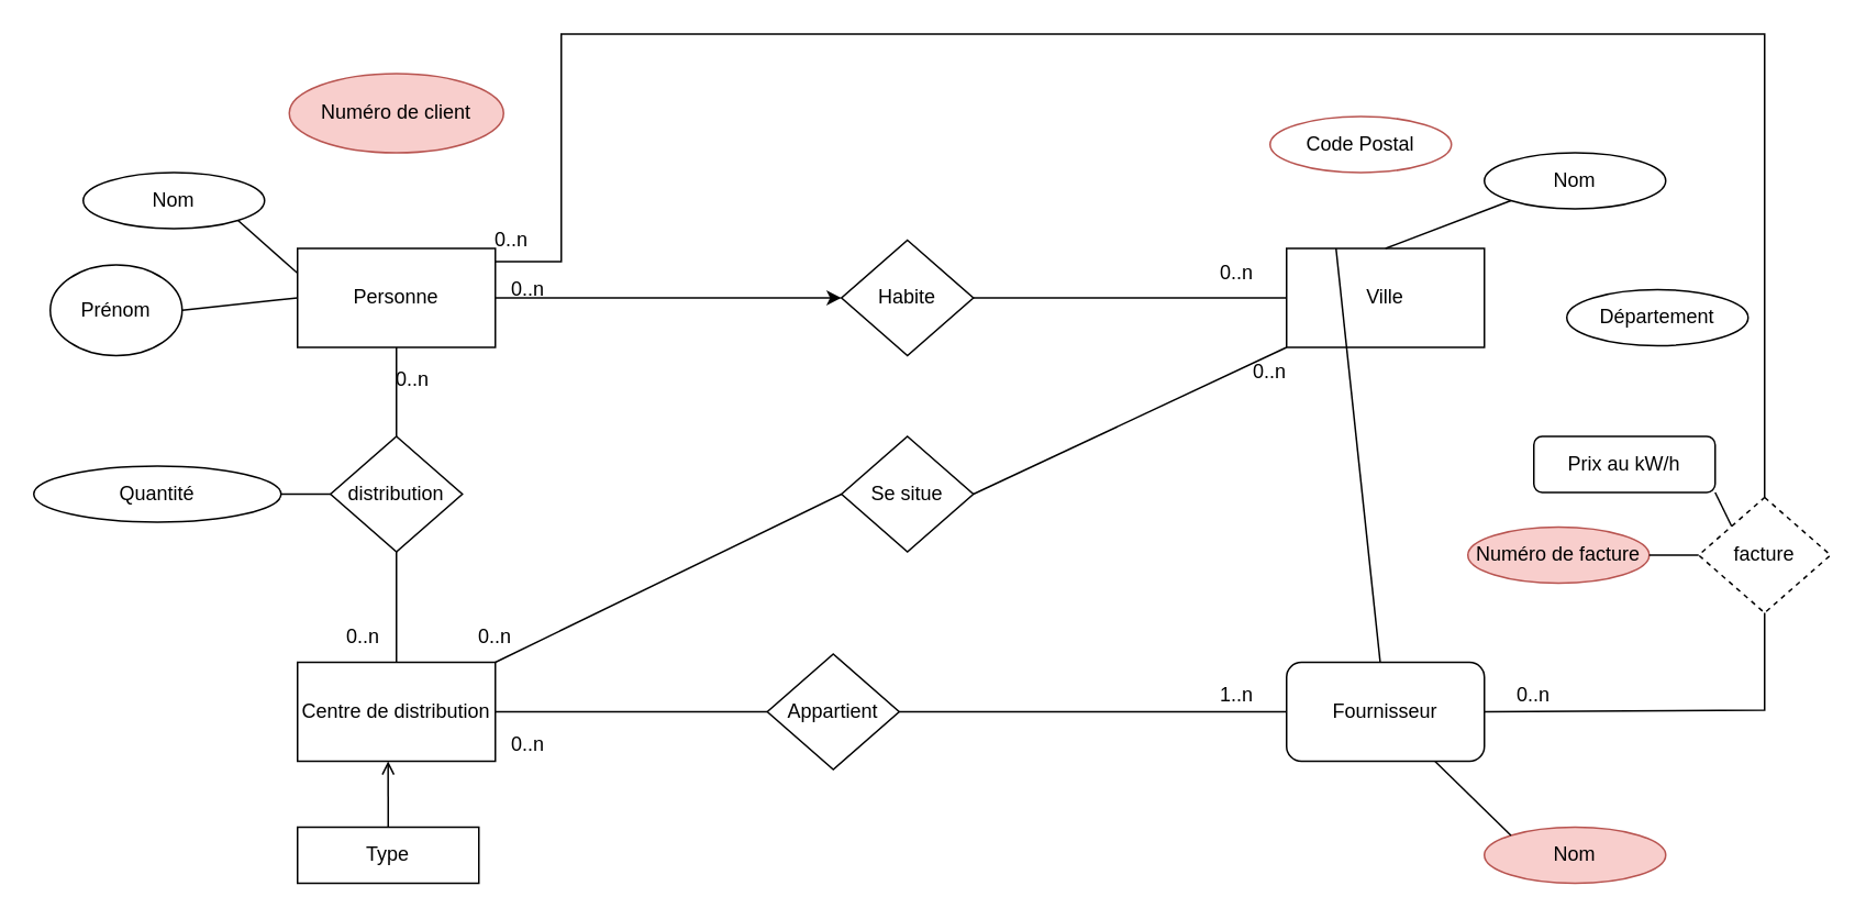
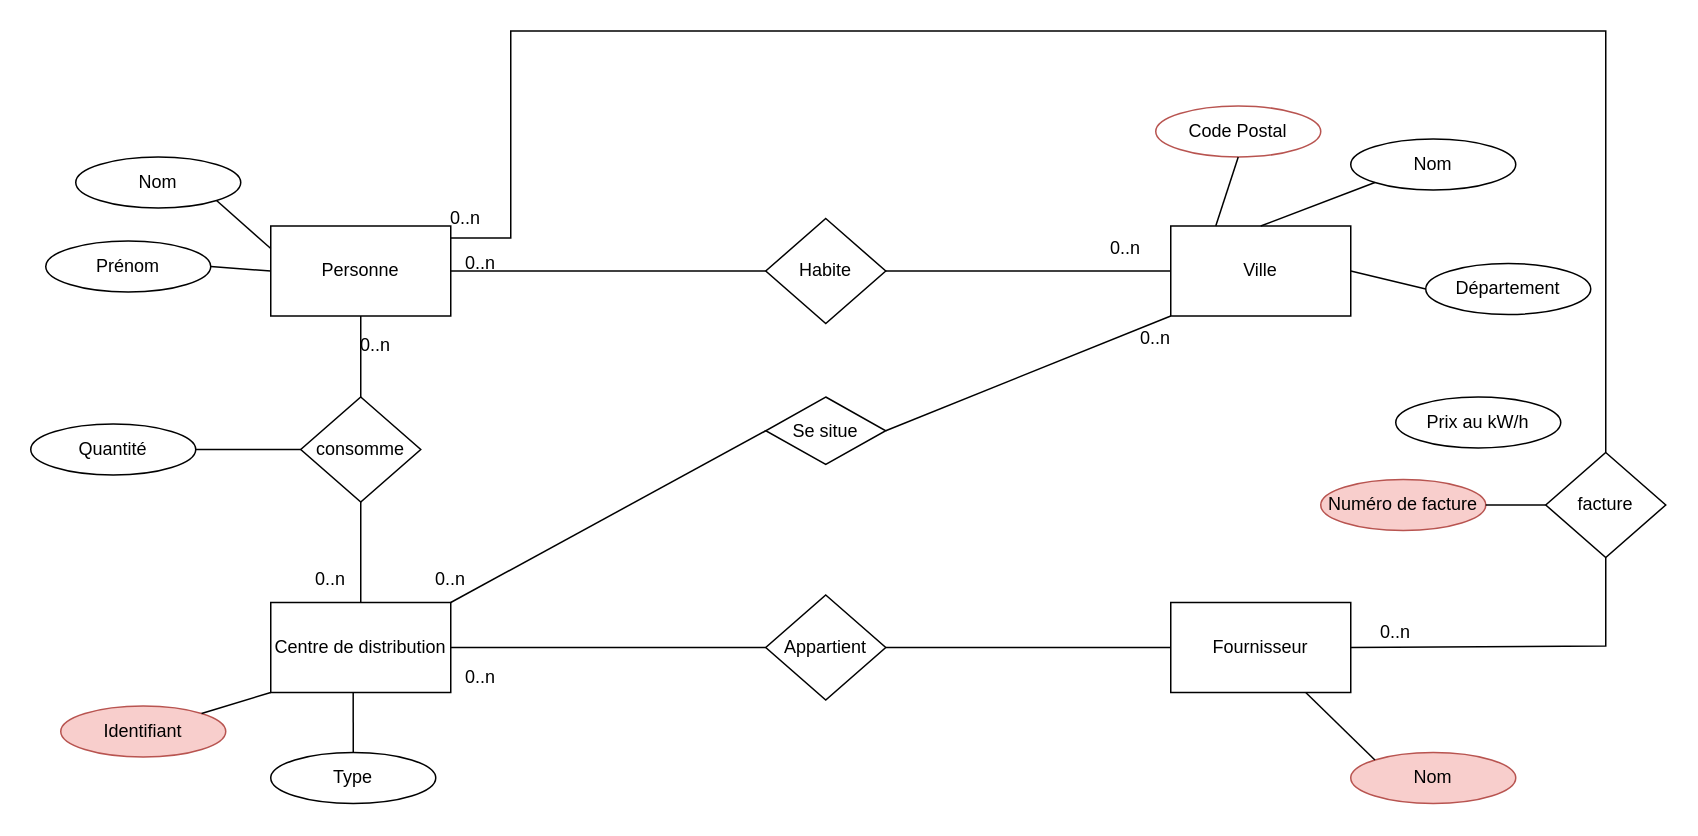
- <mxCell id="42" value="Numéro de client" style="ellipse;whiteSpace=wrap;html=1;fillColor=#f8cecc;strokeColor=#b85450;" parent="1" vertex="1"><mxGeometry x="175" y="44" width="130" height="48" as="geometry" /></mxCell>
- <mxCell id="21" value="" style="endArrow=classic;html=1;rounded=0;entryX=0;entryY=0.5;entryDx=0;entryDy=0;exitX=1;exitY=0.5;exitDx=0;exitDy=0;" parent="1" source="2" target="14" edge="1"><mxGeometry width="50" height="50" relative="1" as="geometry"><mxPoint x="350" y="470" as="sourcePoint" /><mxPoint x="560" y="470" as="targetPoint" /></mxGeometry></mxCell>
+ <mxCell id="21" value="" style="endArrow=none;html=1;rounded=0;entryX=0;entryY=0.5;entryDx=0;entryDy=0;exitX=1;exitY=0.5;exitDx=0;exitDy=0;" parent="1" source="2" target="14" edge="1"><mxGeometry width="50" height="50" relative="1" as="geometry"><mxPoint x="350" y="470" as="sourcePoint" /><mxPoint x="560" y="470" as="targetPoint" /></mxGeometry></mxCell>
+ <mxCell id="27" value="" style="endArrow=none;html=1;rounded=0;entryX=0;entryY=0.5;entryDx=0;entryDy=0;exitX=1;exitY=0.5;exitDx=0;exitDy=0;" parent="1" source="3" target="10" edge="1"><mxGeometry width="50" height="50" relative="1" as="geometry"><mxPoint x="650" y="430" as="sourcePoint" /><mxPoint x="700" y="380" as="targetPoint" /></mxGeometry></mxCell>
- <mxCell id="9" value="Prénom" style="ellipse;whiteSpace=wrap;html=1;" parent="1" vertex="1"><mxGeometry x="30" y="160" width="80" height="55" as="geometry" /></mxCell>
+ <mxCell id="9" value="Prénom" style="ellipse;whiteSpace=wrap;html=1;" parent="1" vertex="1"><mxGeometry x="30" y="160" width="110" height="34" as="geometry" /></mxCell>
- <mxCell id="24" value="" style="endArrow=none;html=1;rounded=0;exitX=0.25;exitY=0;exitDx=0;exitDy=0;" parent="1" source="3" target="4" edge="1"><mxGeometry width="50" height="50" relative="1" as="geometry"><mxPoint x="410" y="530" as="sourcePoint" /><mxPoint x="620" y="530" as="targetPoint" /></mxGeometry></mxCell>
+ <mxCell id="24" value="" style="endArrow=none;html=1;rounded=0;entryX=0.5;entryY=1;entryDx=0;entryDy=0;exitX=0.25;exitY=0;exitDx=0;exitDy=0;" parent="1" source="3" target="11" edge="1"><mxGeometry width="50" height="50" relative="1" as="geometry"><mxPoint x="410" y="530" as="sourcePoint" /><mxPoint x="620" y="530" as="targetPoint" /></mxGeometry></mxCell>
- <mxCell id="49" value="Prix au kW/h" style="whiteSpace=wrap;html=1;rounded=1;" vertex="1" parent="1"><mxGeometry x="930" y="264" width="110" height="34" as="geometry" /></mxCell>
+ <mxCell id="49" value="Prix au kW/h" style="ellipse;whiteSpace=wrap;html=1;" vertex="1" parent="1"><mxGeometry x="930" y="264" width="110" height="34" as="geometry" /></mxCell>
- <mxCell id="41" value="Quantité" style="ellipse;whiteSpace=wrap;html=1;" parent="1" vertex="1"><mxGeometry x="20" y="282" width="150" height="34" as="geometry" /></mxCell>
+ <mxCell id="41" value="Quantité" style="ellipse;whiteSpace=wrap;html=1;" parent="1" vertex="1"><mxGeometry x="20" y="282" width="110" height="34" as="geometry" /></mxCell>
- <mxCell id="29" value="distribution" style="rhombus;whiteSpace=wrap;html=1;" parent="1" vertex="1"><mxGeometry x="200" y="264" width="80" height="70" as="geometry" /></mxCell>
+ <mxCell id="29" value="consomme" style="rhombus;whiteSpace=wrap;html=1;" parent="1" vertex="1"><mxGeometry x="200" y="264" width="80" height="70" as="geometry" /></mxCell>
- <mxCell id="15" value="Se situe" style="rhombus;whiteSpace=wrap;html=1;" parent="1" vertex="1"><mxGeometry x="510" y="264" width="80" height="70" as="geometry" /></mxCell>
+ <mxCell id="15" value="Se situe" style="rhombus;whiteSpace=wrap;html=1;" parent="1" vertex="1"><mxGeometry x="510" y="264" width="80" height="45" as="geometry" /></mxCell>
- <mxCell id="48" value="" style="endArrow=none;html=1;rounded=0;entryX=0;entryY=0;entryDx=0;entryDy=0;exitX=1;exitY=1;exitDx=0;exitDy=0;" edge="1" parent="1" source="49" target="45"><mxGeometry width="50" height="50" relative="1" as="geometry"><mxPoint x="1020" y="300" as="sourcePoint" /><mxPoint x="550" y="290" as="targetPoint" /></mxGeometry></mxCell>
- <mxCell id="52" value="Numéro de facture" style="ellipse;whiteSpace=wrap;html=1;fillColor=#f8cecc;strokeColor=#b85450;" vertex="1" parent="1"><mxGeometry x="890" y="319" width="110" height="34" as="geometry" /></mxCell>
+ <mxCell id="52" value="Numéro de facture" style="ellipse;whiteSpace=wrap;html=1;fillColor=#f8cecc;strokeColor=#b85450;" vertex="1" parent="1"><mxGeometry x="880" y="319" width="110" height="34" as="geometry" /></mxCell>
- <mxCell id="45" value="facture" style="rhombus;whiteSpace=wrap;html=1;dashed=1;" vertex="1" parent="1"><mxGeometry x="1030" y="301" width="80" height="70" as="geometry" /></mxCell>
+ <mxCell id="45" value="facture" style="rhombus;whiteSpace=wrap;html=1;" vertex="1" parent="1"><mxGeometry x="1030" y="301" width="80" height="70" as="geometry" /></mxCell>
- <mxCell id="33" value="1..n" style="text;html=1;strokeColor=none;fillColor=none;align=center;verticalAlign=middle;whiteSpace=wrap;rounded=0;" parent="1" vertex="1"><mxGeometry x="720" y="406" width="60" height="30" as="geometry" /></mxCell>
- <mxCell id="13" value="Appartient" style="rhombus;whiteSpace=wrap;html=1;" parent="1" vertex="1"><mxGeometry x="465" y="396" width="80" height="70" as="geometry" /></mxCell>
+ <mxCell id="13" value="Appartient" style="rhombus;whiteSpace=wrap;html=1;" parent="1" vertex="1"><mxGeometry x="510" y="396" width="80" height="70" as="geometry" /></mxCell>
- <mxCell id="4" value="Fournisseur" style="whiteSpace=wrap;html=1;rounded=1;" parent="1" vertex="1"><mxGeometry x="780" y="401" width="120" height="60" as="geometry" /></mxCell>
+ <mxCell id="4" value="Fournisseur" style="rounded=0;whiteSpace=wrap;html=1;" parent="1" vertex="1"><mxGeometry x="780" y="401" width="120" height="60" as="geometry" /></mxCell>
- <mxCell id="23" value="" style="endArrow=open;html=1;rounded=0;entryX=0.458;entryY=1;entryDx=0;entryDy=0;exitX=0.5;exitY=0;exitDx=0;exitDy=0;entryPerimeter=0;" parent="1" source="12" target="5" edge="1"><mxGeometry width="50" height="50" relative="1" as="geometry"><mxPoint x="390" y="521" as="sourcePoint" /><mxPoint x="600" y="521" as="targetPoint" /></mxGeometry></mxCell>
+ <mxCell id="23" value="" style="endArrow=none;html=1;rounded=0;entryX=0.458;entryY=1;entryDx=0;entryDy=0;exitX=0.5;exitY=0;exitDx=0;exitDy=0;entryPerimeter=0;" parent="1" source="12" target="5" edge="1"><mxGeometry width="50" height="50" relative="1" as="geometry"><mxPoint x="390" y="521" as="sourcePoint" /><mxPoint x="600" y="521" as="targetPoint" /></mxGeometry></mxCell>
+ <mxCell id="44" value="" style="endArrow=none;html=1;rounded=0;entryX=0;entryY=1;entryDx=0;entryDy=0;exitX=1;exitY=0;exitDx=0;exitDy=0;" parent="1" source="43" target="5" edge="1"><mxGeometry width="50" height="50" relative="1" as="geometry"><mxPoint x="590" y="410" as="sourcePoint" /><mxPoint x="640" y="360" as="targetPoint" /></mxGeometry></mxCell>
+ <mxCell id="43" value="Identifiant" style="ellipse;whiteSpace=wrap;html=1;fillColor=#f8cecc;strokeColor=#b85450;" parent="1" vertex="1"><mxGeometry x="40" y="470" width="110" height="34" as="geometry" /></mxCell>
- <mxCell id="12" value="Type" style="whiteSpace=wrap;html=1;rounded=0;" parent="1" vertex="1"><mxGeometry x="180" y="501" width="110" height="34" as="geometry" /></mxCell>
+ <mxCell id="12" value="Type" style="ellipse;whiteSpace=wrap;html=1;" parent="1" vertex="1"><mxGeometry x="180" y="501" width="110" height="34" as="geometry" /></mxCell>
